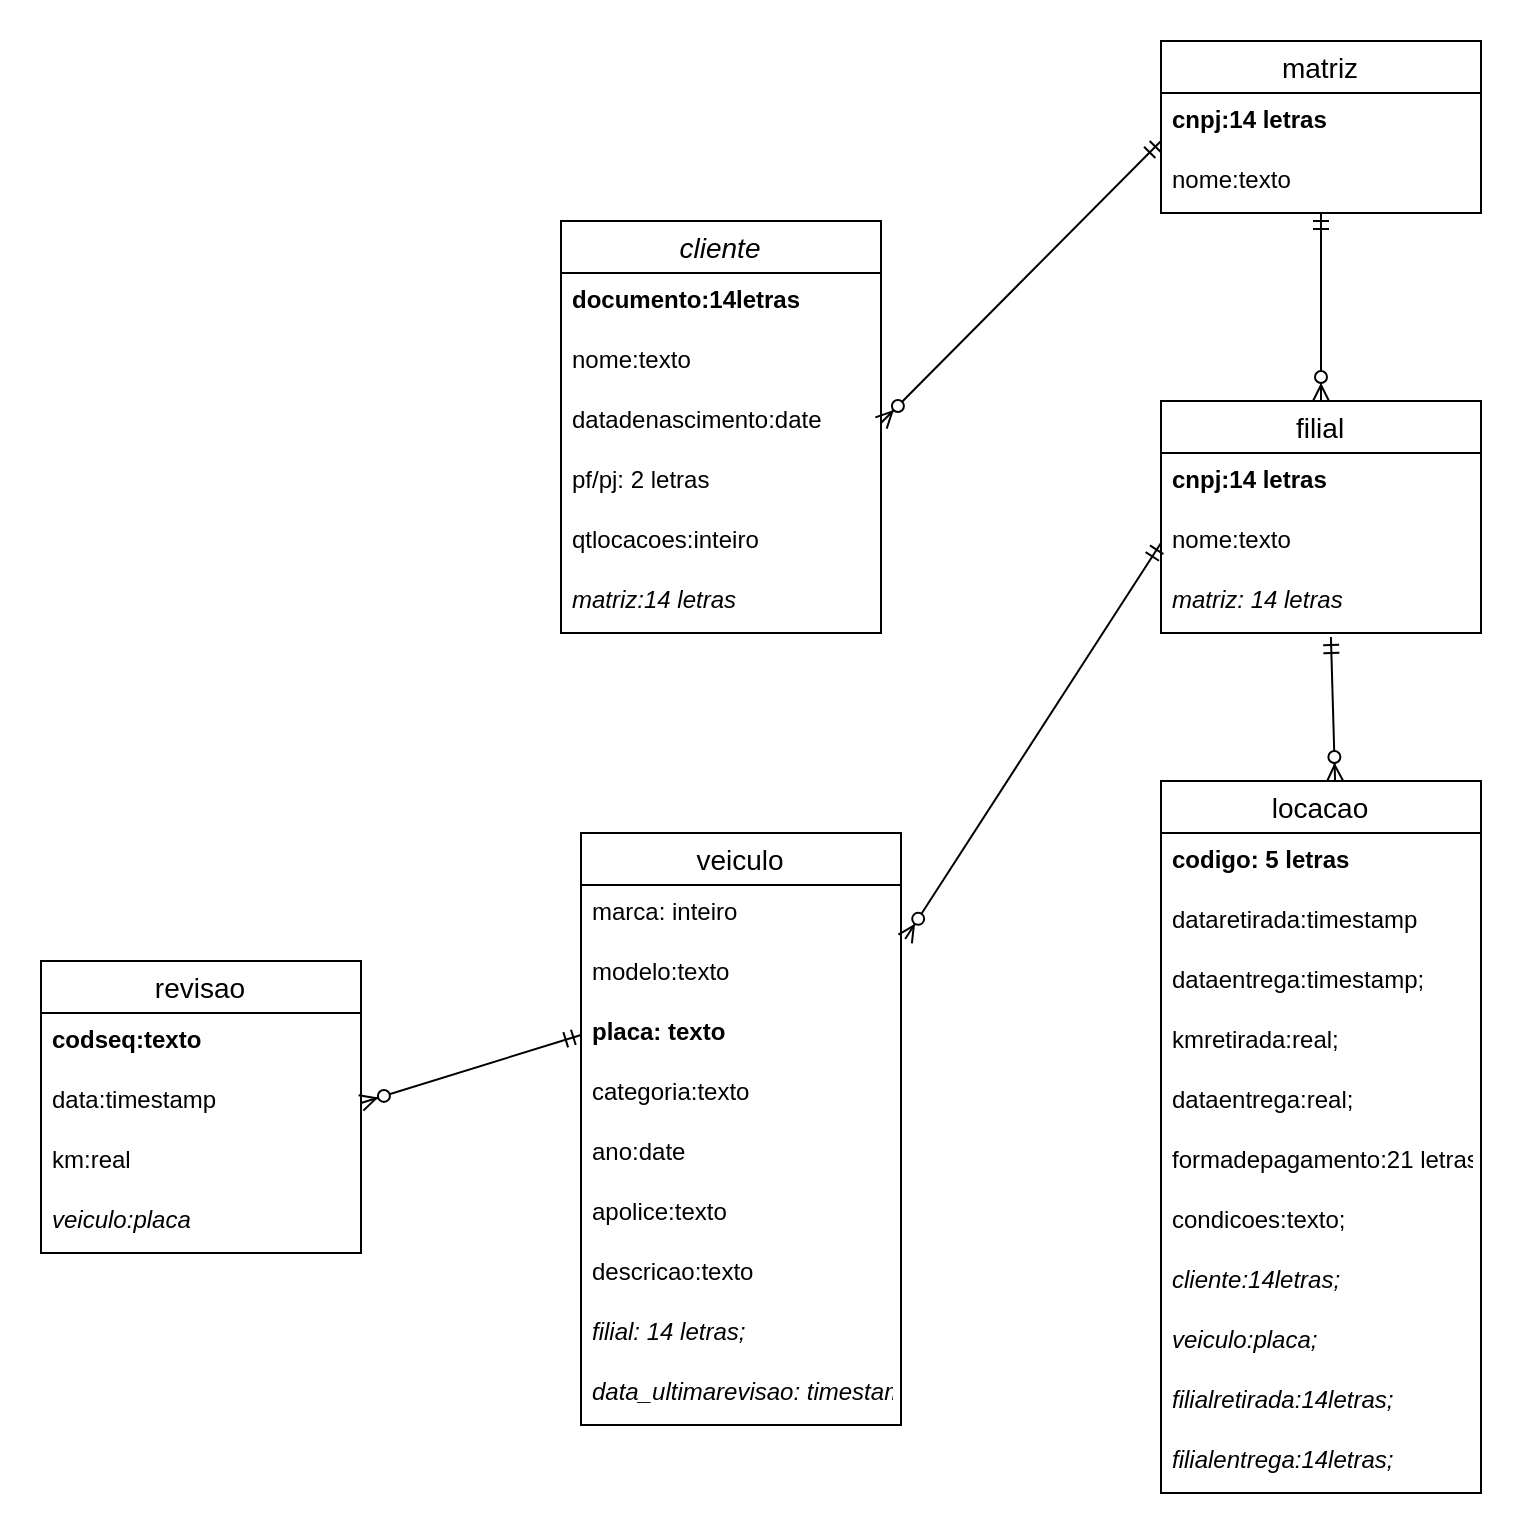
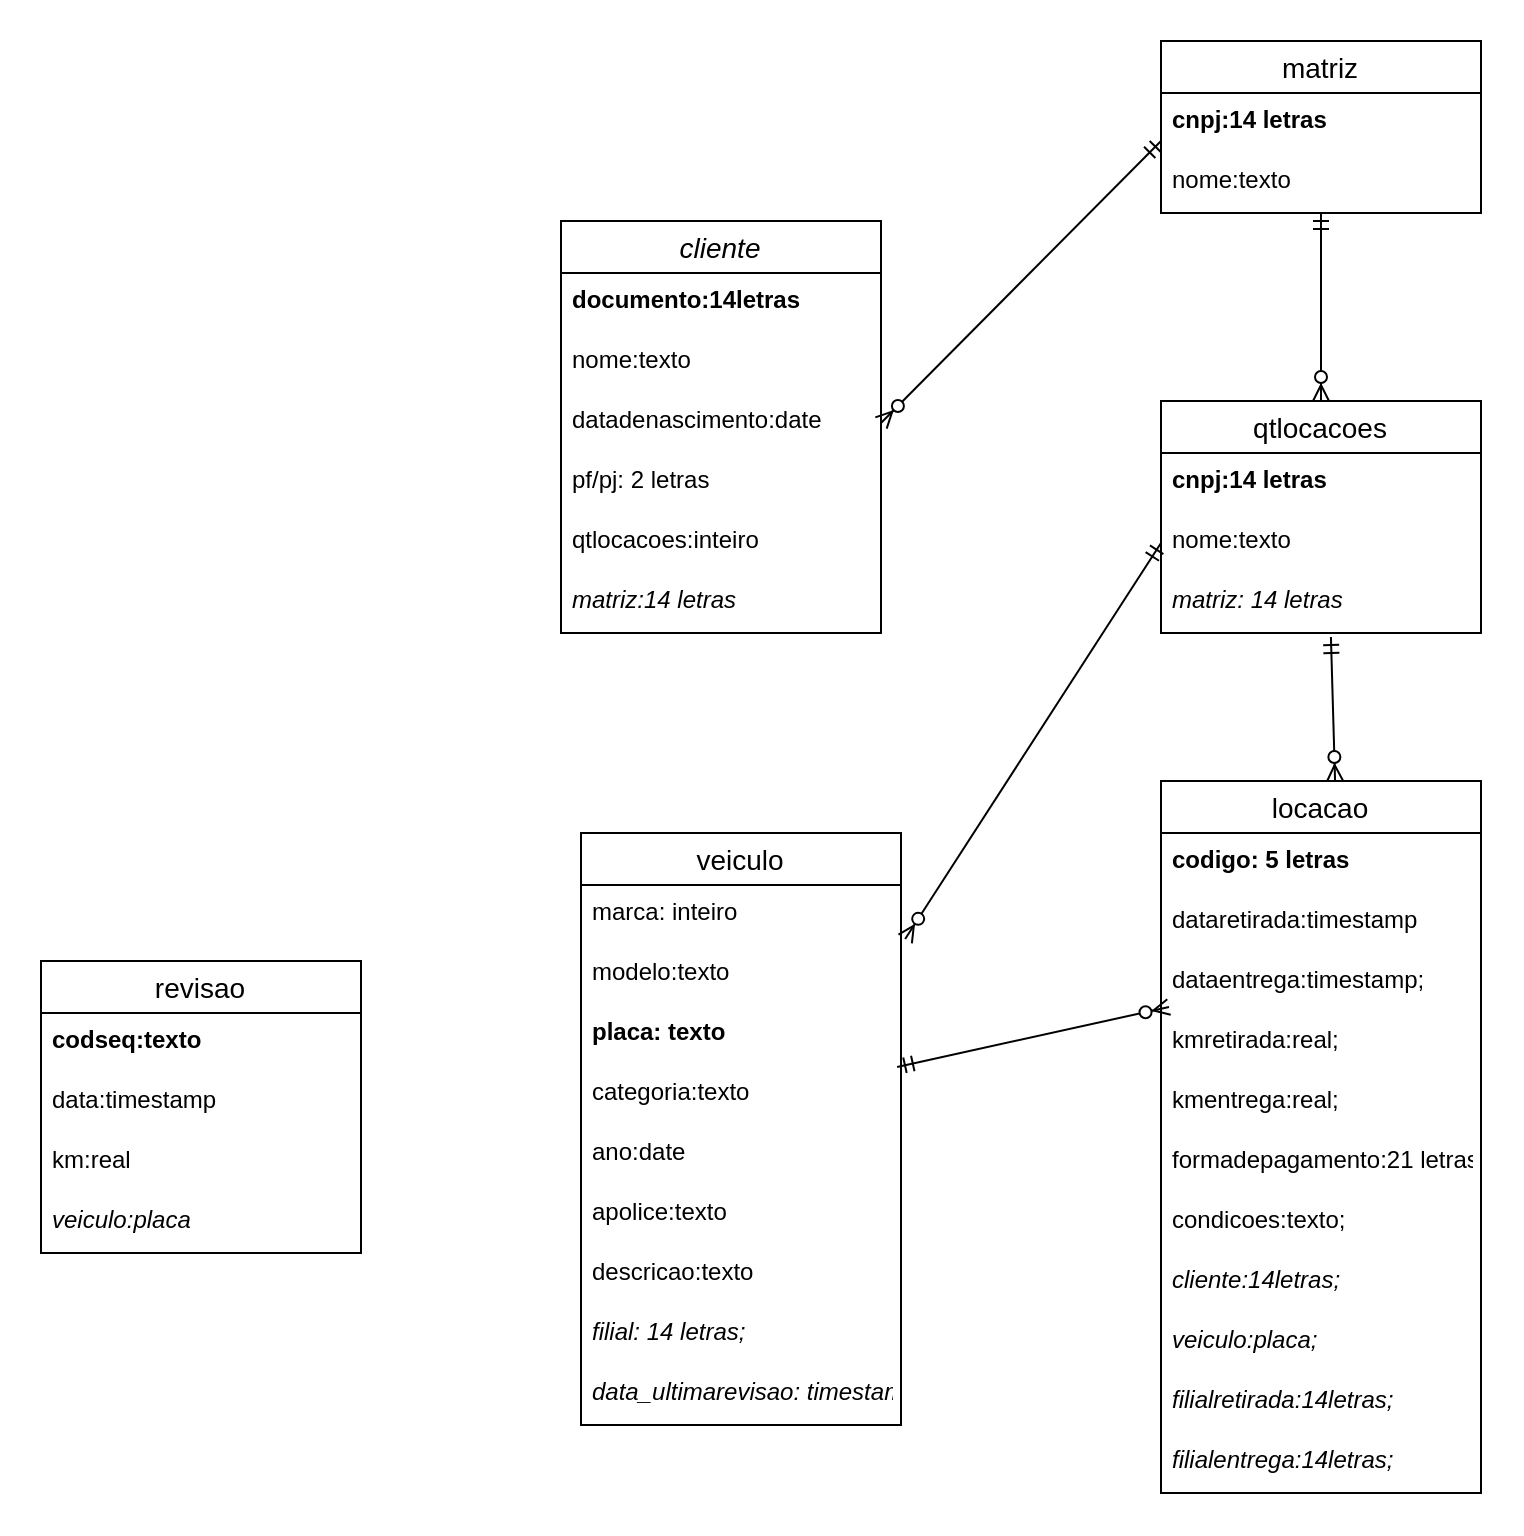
- <mxCell id="39" value="filial" style="swimlane;fontStyle=0;childLayout=stackLayout;horizontal=1;startSize=26;horizontalStack=0;resizeParent=1;resizeParentMax=0;resizeLast=0;collapsible=1;marginBottom=0;align=center;fontSize=14;" parent="1" vertex="1"><mxGeometry x="580" y="200" width="160" height="116" as="geometry" /></mxCell>
+ <mxCell id="39" value="qtlocacoes" style="swimlane;fontStyle=0;childLayout=stackLayout;horizontal=1;startSize=26;horizontalStack=0;resizeParent=1;resizeParentMax=0;resizeLast=0;collapsible=1;marginBottom=0;align=center;fontSize=14;" parent="1" vertex="1"><mxGeometry x="580" y="200" width="160" height="116" as="geometry" /></mxCell>
+ <mxCell id="46" value="" style="fontSize=12;html=1;endArrow=ERmandOne;endFill=0;exitX=0.025;exitY=-0.1;exitDx=0;exitDy=0;startArrow=ERzeroToMany;startFill=1;exitPerimeter=0;entryX=0.988;entryY=0.033;entryDx=0;entryDy=0;entryPerimeter=0;" parent="1" source="21" target="11" edge="1"><mxGeometry width="100" height="100" relative="1" as="geometry"><mxPoint x="559.04" y="518" as="sourcePoint" /><mxPoint x="420" y="370" as="targetPoint" /></mxGeometry></mxCell>
- <mxCell id="47" value="" style="fontSize=12;html=1;endArrow=ERmandOne;endFill=0;exitX=1;exitY=0.5;exitDx=0;exitDy=0;startArrow=ERzeroToMany;startFill=1;entryX=0;entryY=0.5;entryDx=0;entryDy=0;" parent="1" source="4" target="10" edge="1"><mxGeometry width="100" height="100" relative="1" as="geometry"><mxPoint x="225.92" y="682.01" as="sourcePoint" /><mxPoint x="90" y="682" as="targetPoint" /></mxGeometry></mxCell>
- <mxCell id="22" value="dataentrega:real;" style="text;strokeColor=none;fillColor=none;spacingLeft=4;spacingRight=4;overflow=hidden;rotatable=0;points=[[0,0.5],[1,0.5]];portConstraint=eastwest;fontSize=12;fontStyle=0" parent="17" vertex="1"><mxGeometry y="146" width="160" height="30" as="geometry" /></mxCell>
+ <mxCell id="22" value="kmentrega:real;" style="text;strokeColor=none;fillColor=none;spacingLeft=4;spacingRight=4;overflow=hidden;rotatable=0;points=[[0,0.5],[1,0.5]];portConstraint=eastwest;fontSize=12;fontStyle=0" parent="17" vertex="1"><mxGeometry y="146" width="160" height="30" as="geometry" /></mxCell>
